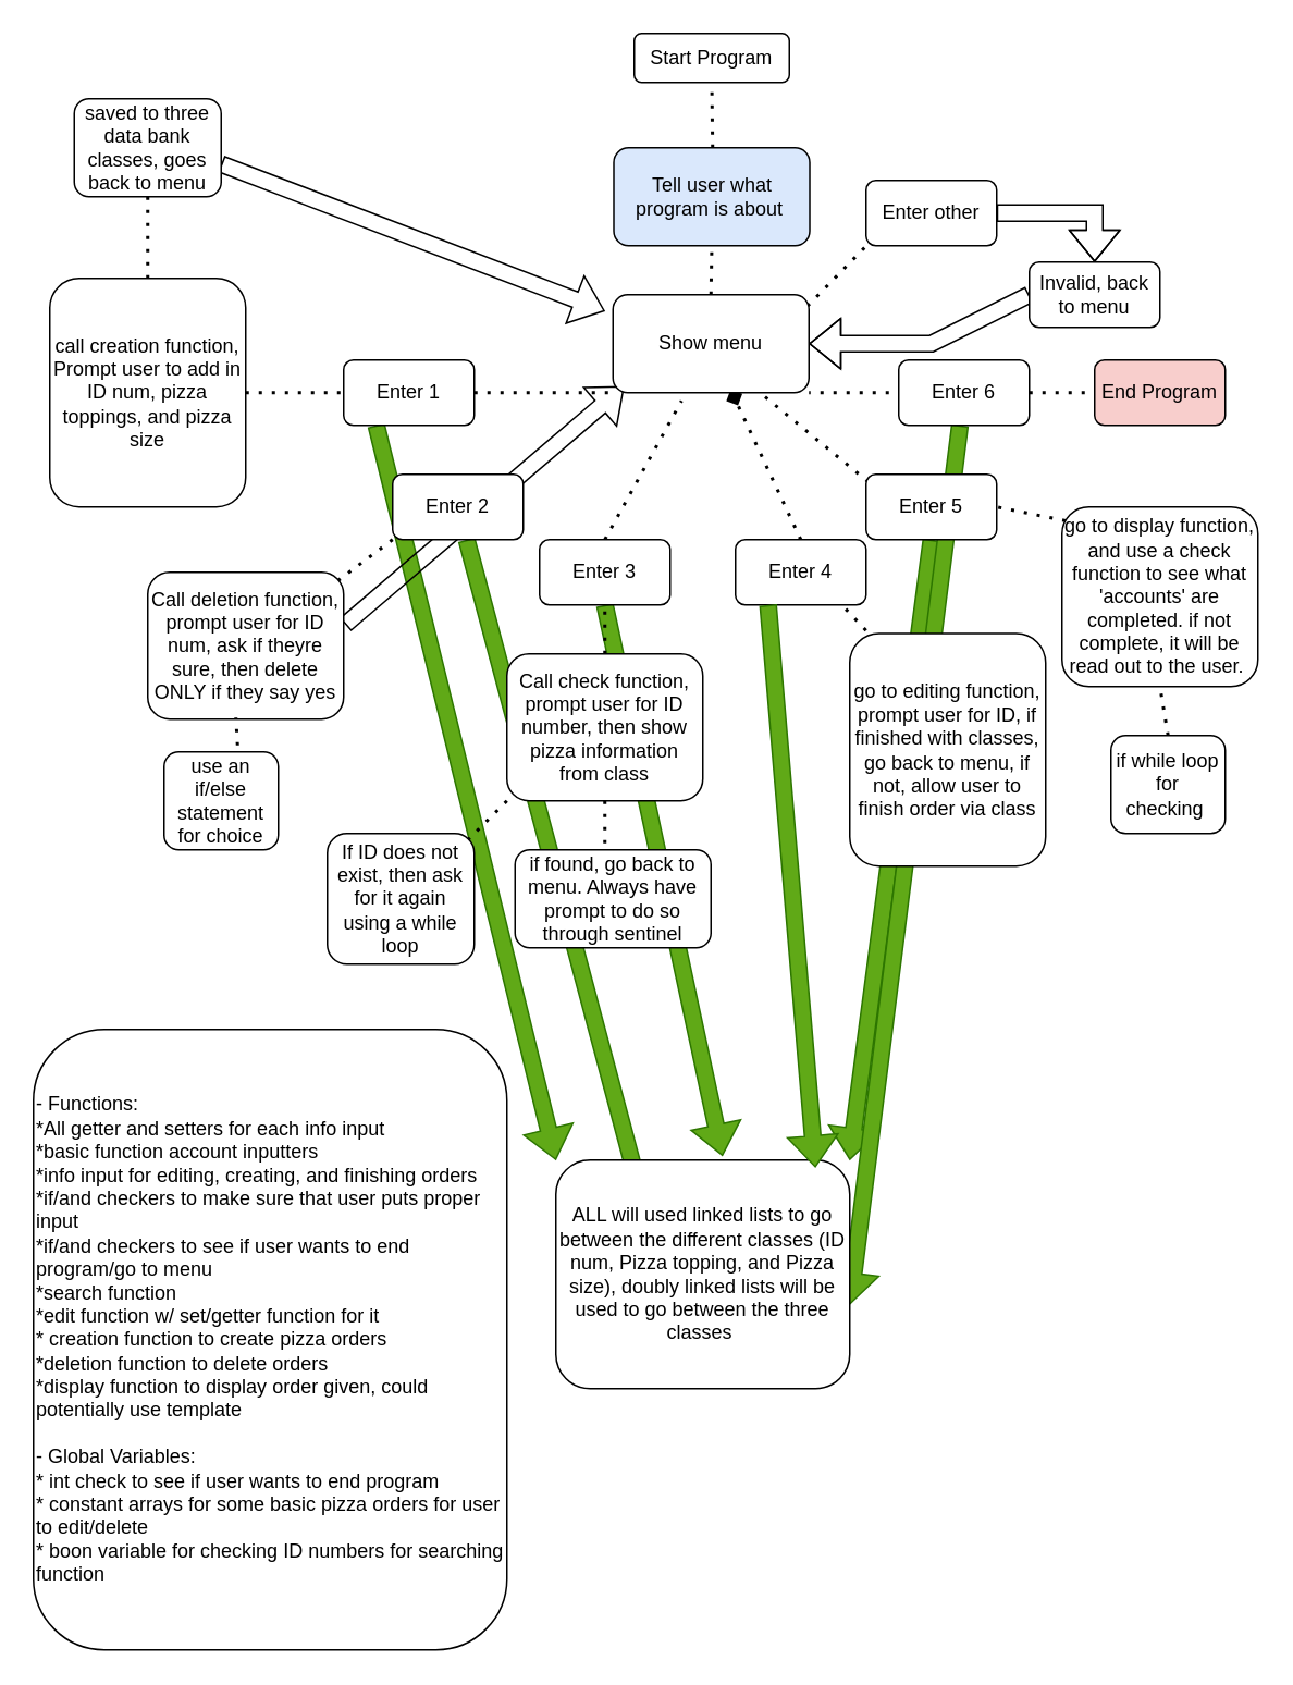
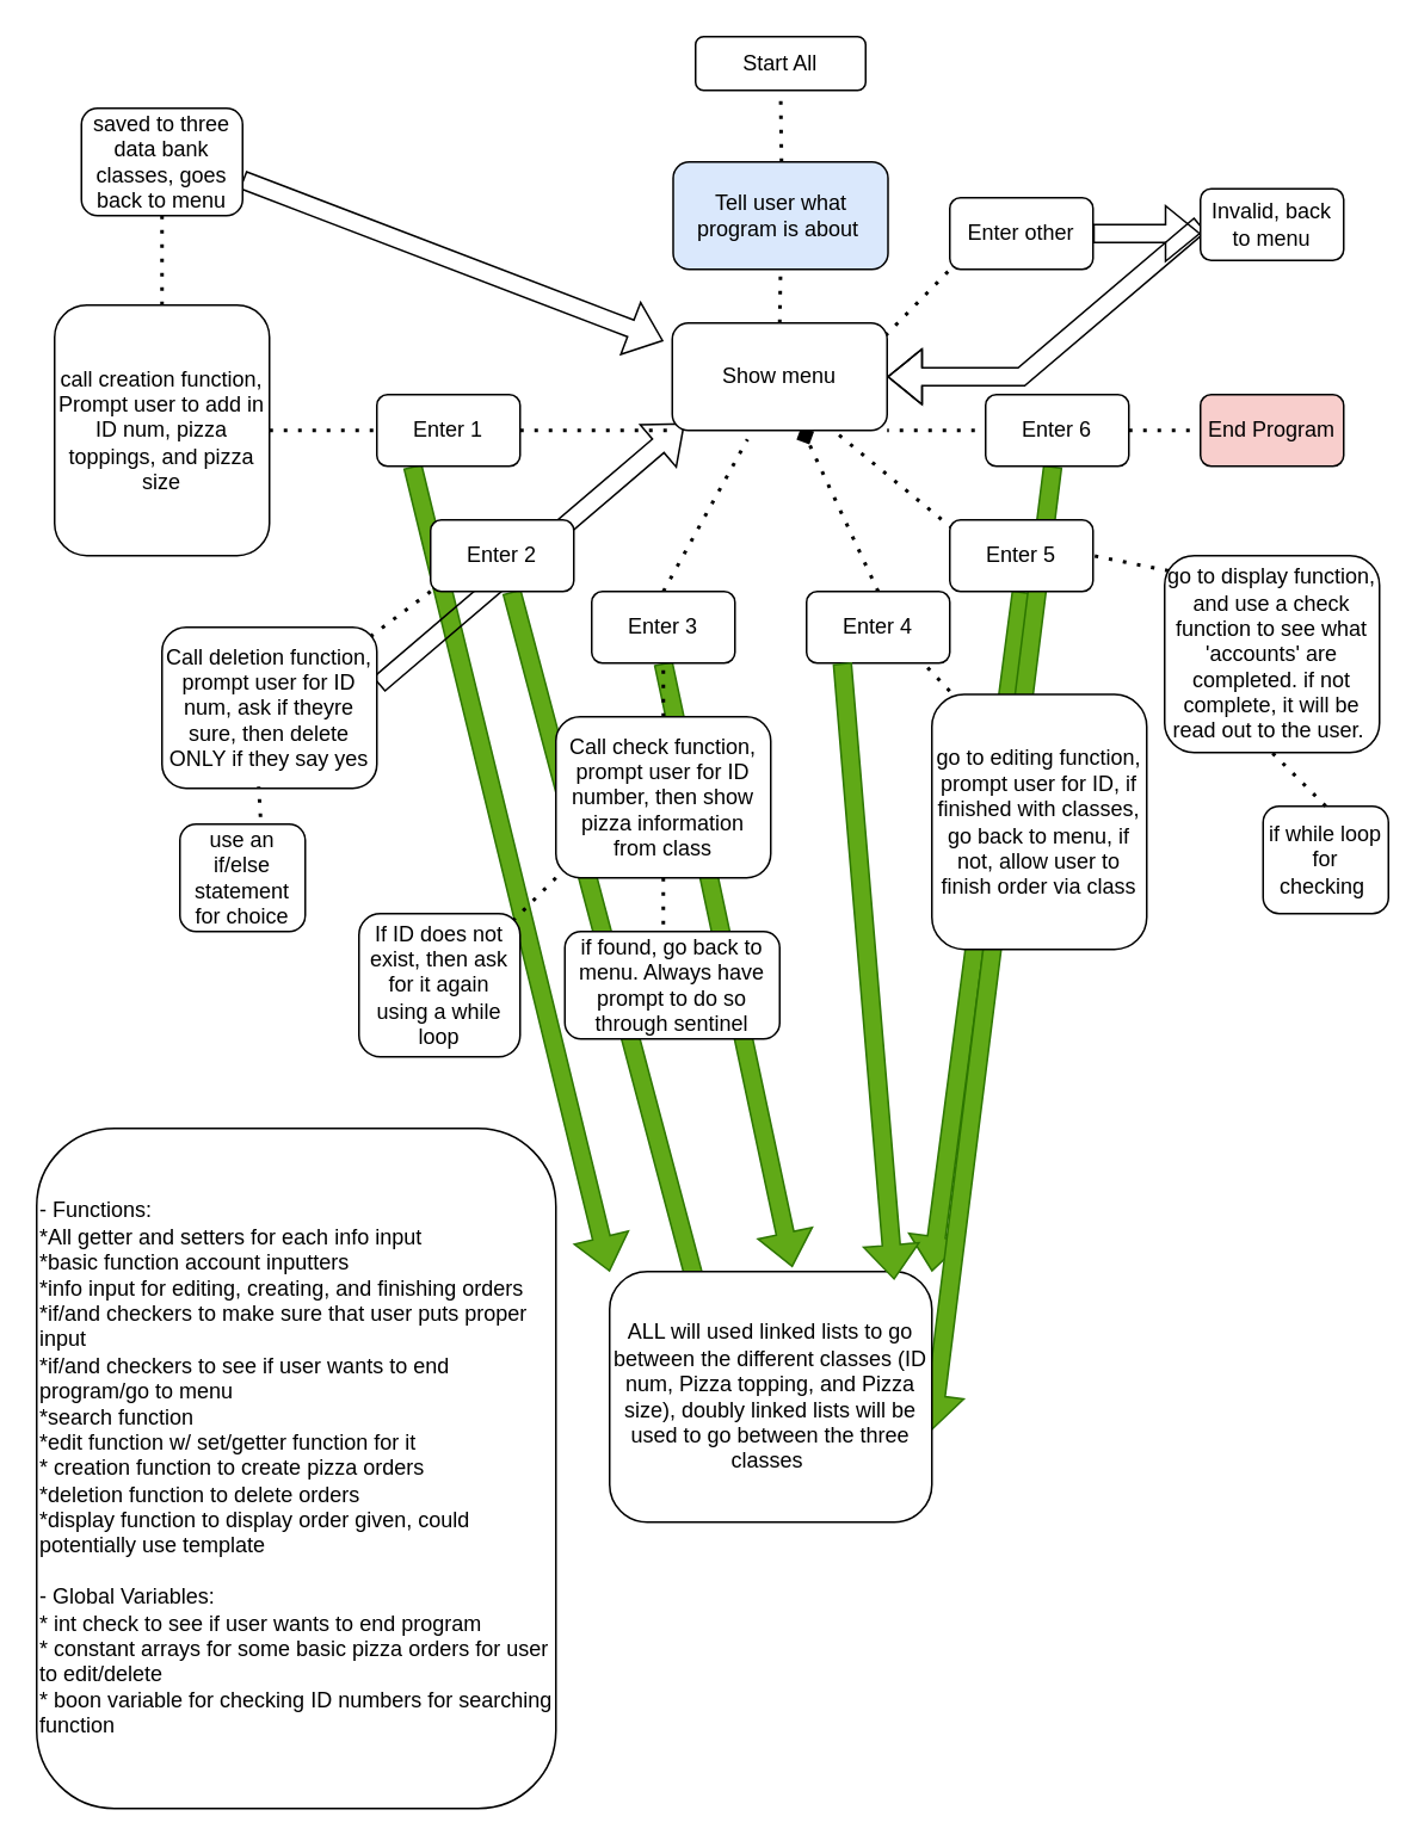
- <mxCell id="7" value="Start Program" style="rounded=1;whiteSpace=wrap;html=1;" parent="1" vertex="1"><mxGeometry x="388" y="20" width="95" height="30" as="geometry" /></mxCell>
+ <mxCell id="7" value="Start All" style="rounded=1;whiteSpace=wrap;html=1;" parent="1" vertex="1"><mxGeometry x="388" y="20" width="95" height="30" as="geometry" /></mxCell>
- <mxCell id="35" value="Invalid, back to menu" style="rounded=1;whiteSpace=wrap;html=1;" parent="1" vertex="1"><mxGeometry x="630" y="160" width="80" height="40" as="geometry" /></mxCell>
+ <mxCell id="35" value="Invalid, back to menu" style="rounded=1;whiteSpace=wrap;html=1;" parent="1" vertex="1"><mxGeometry x="670" y="105" width="80" height="40" as="geometry" /></mxCell>
- <mxCell id="50" value="if while loop for checking&amp;nbsp;" style="rounded=1;whiteSpace=wrap;html=1;" vertex="1" parent="1"><mxGeometry x="680" y="450" width="70" height="60" as="geometry" /></mxCell>
+ <mxCell id="50" value="if while loop for checking&amp;nbsp;" style="rounded=1;whiteSpace=wrap;html=1;" vertex="1" parent="1"><mxGeometry x="705" y="450" width="70" height="60" as="geometry" /></mxCell>
